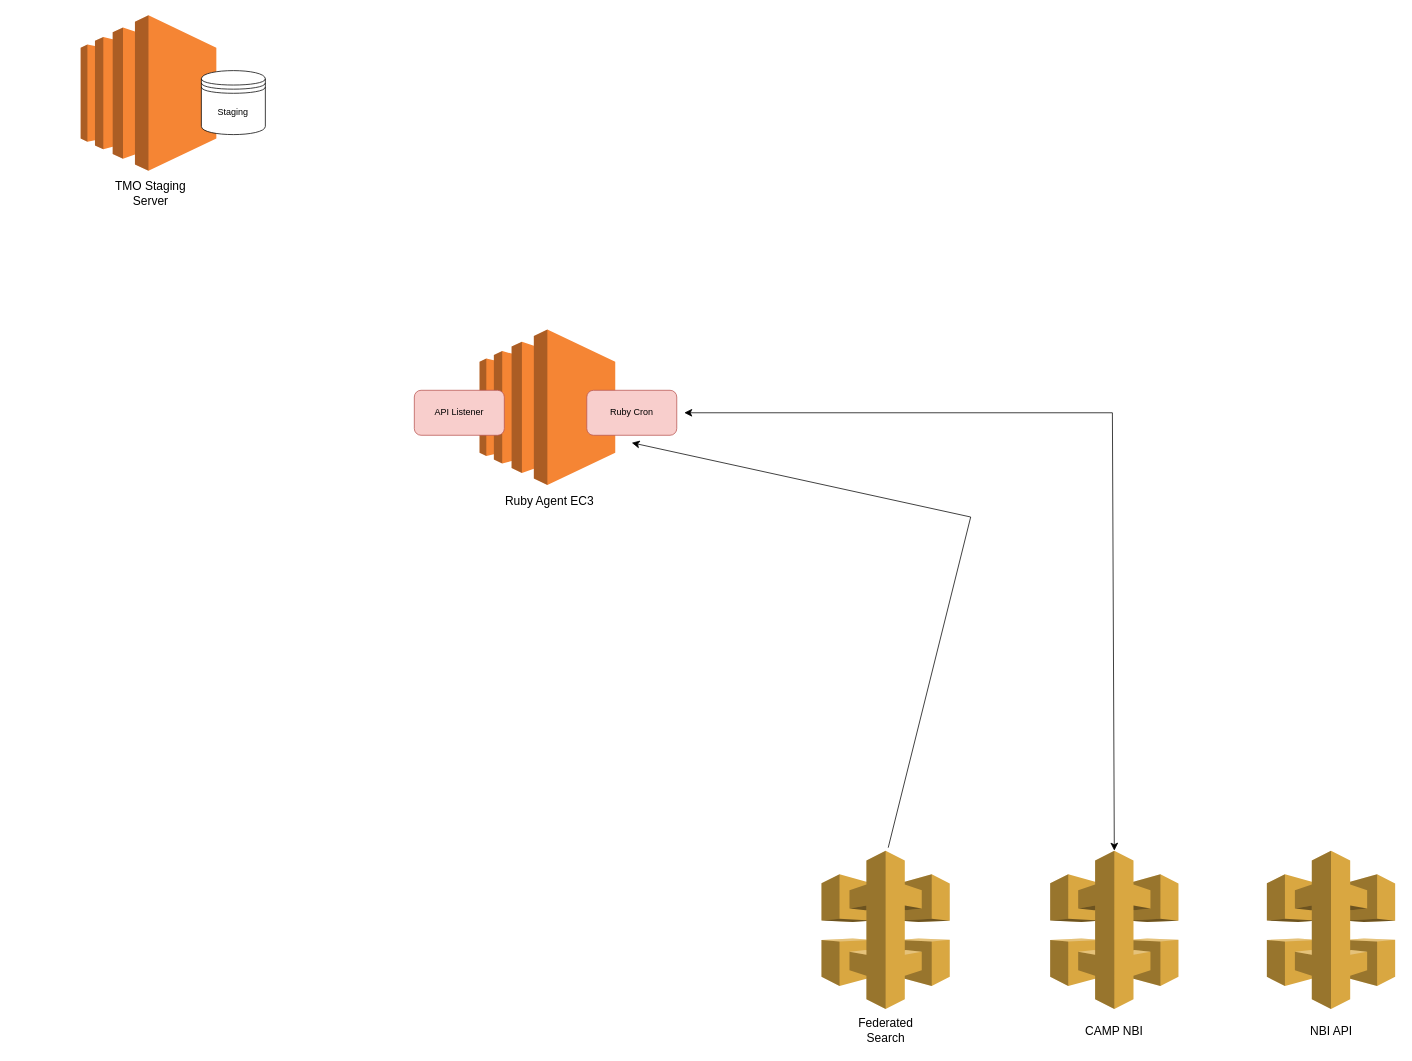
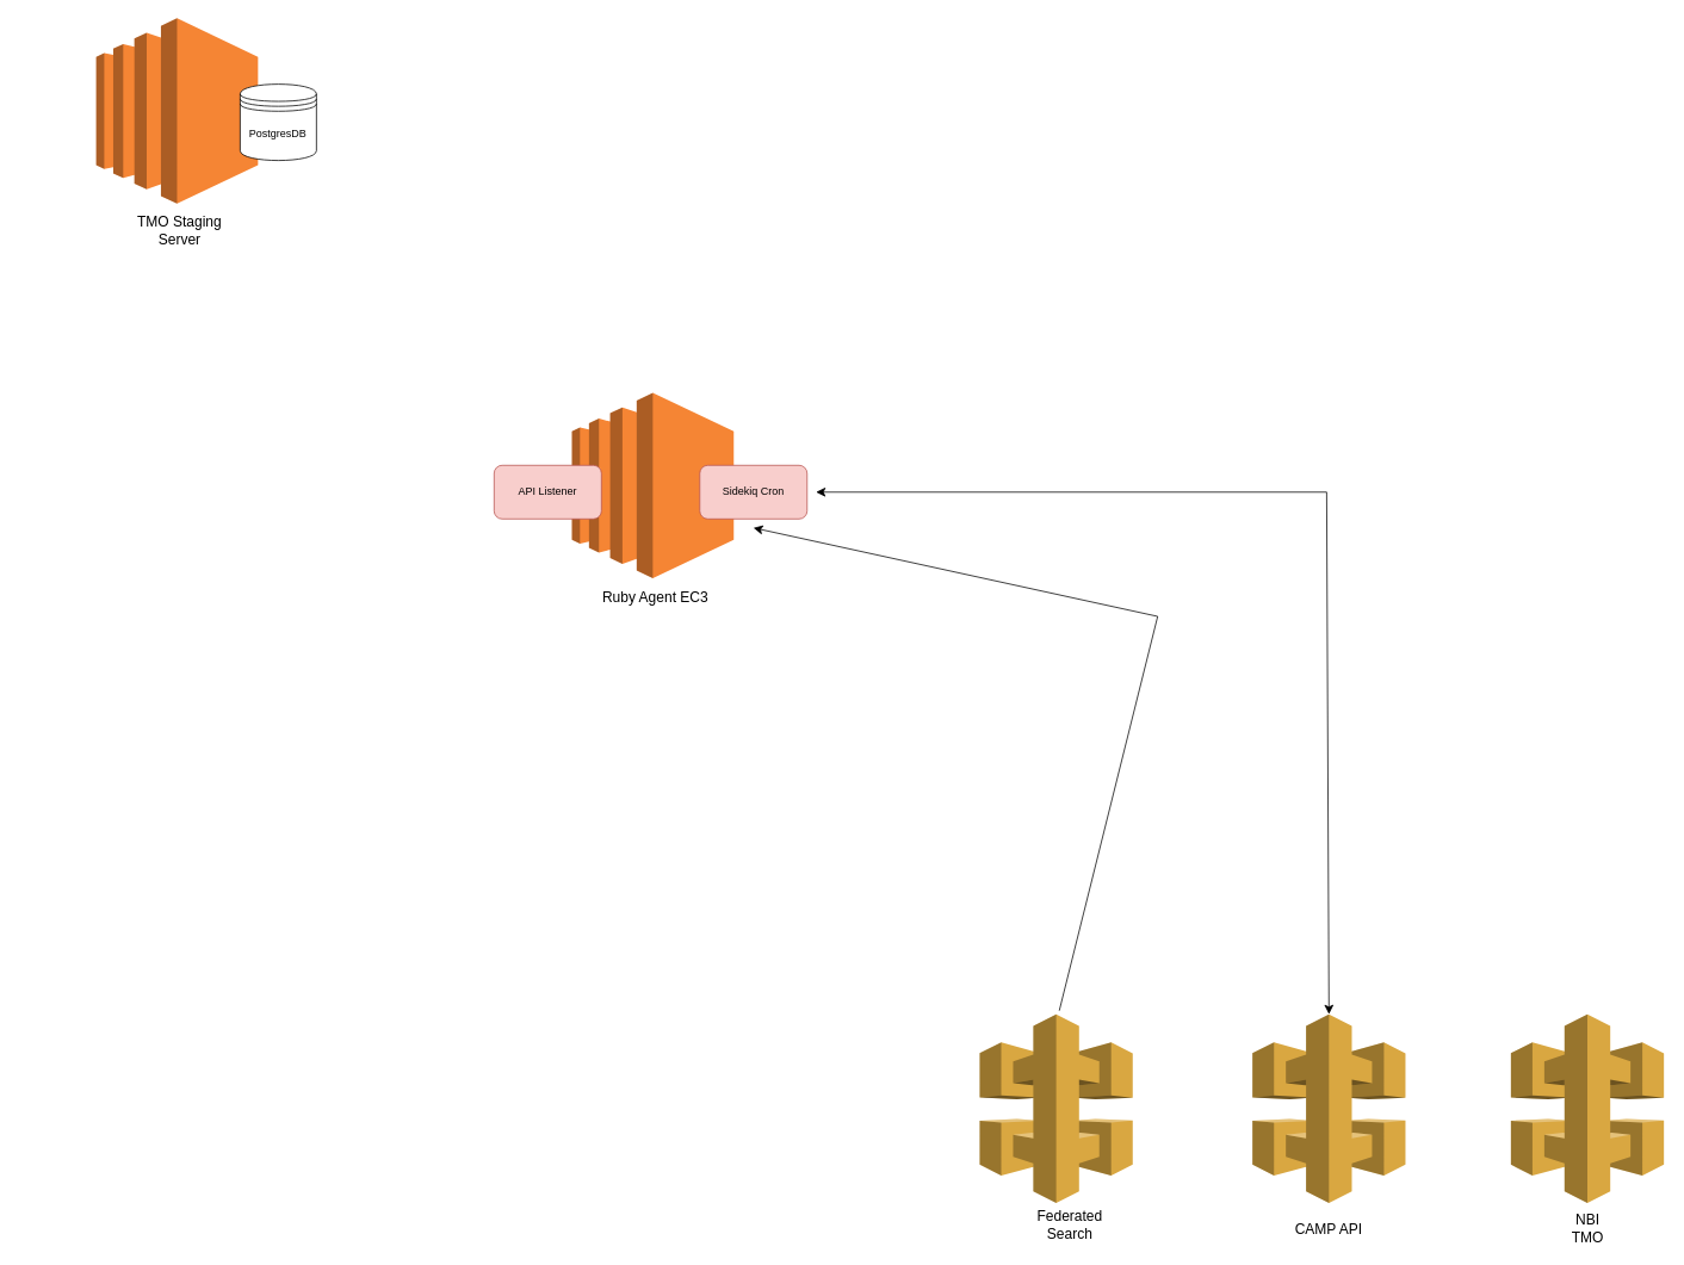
- <mxCell id="12" value="Staging" style="shape=datastore;whiteSpace=wrap;html=1;" parent="8" vertex="1"><mxGeometry x="248" y="73.67" width="85.33" height="85.33" as="geometry" /></mxCell>
+ <mxCell id="12" value="PostgresDB" style="shape=datastore;whiteSpace=wrap;html=1;" parent="8" vertex="1"><mxGeometry x="248" y="73.67" width="85.33" height="85.33" as="geometry" /></mxCell>
- <mxCell id="6" value="Ruby Cron" style="rounded=1;whiteSpace=wrap;html=1;perimeterSpacing=10;fillColor=#f8cecc;strokeColor=#b85450;" parent="2" vertex="1"><mxGeometry x="230" y="81" width="120" height="60" as="geometry" /></mxCell>
+ <mxCell id="6" value="Sidekiq Cron" style="rounded=1;whiteSpace=wrap;html=1;perimeterSpacing=10;fillColor=#f8cecc;strokeColor=#b85450;" parent="2" vertex="1"><mxGeometry x="230" y="81" width="120" height="60" as="geometry" /></mxCell>
- <mxCell id="16" value="Federated Search" style="text;strokeColor=none;fillColor=none;html=1;align=center;verticalAlign=middle;whiteSpace=wrap;rounded=0;fontSize=16;" parent="14" vertex="1"><mxGeometry x="55.55" y="224.467" width="60.0" height="30.471" as="geometry" /></mxCell>
+ <mxCell id="16" value="Federated Search" style="text;strokeColor=none;fillColor=none;html=1;align=center;verticalAlign=middle;whiteSpace=wrap;rounded=0;fontSize=16;" parent="14" vertex="1"><mxGeometry x="70.55" y="219.467" width="60.0" height="30.471" as="geometry" /></mxCell>
- <mxCell id="19" value="CAMP NBI" style="text;strokeColor=none;fillColor=none;html=1;align=center;verticalAlign=middle;whiteSpace=wrap;rounded=0;fontSize=16;" parent="17" vertex="1"><mxGeometry x="39.82" y="220.404" width="91.45" height="38.596" as="geometry" /></mxCell>
+ <mxCell id="19" value="CAMP API" style="text;strokeColor=none;fillColor=none;html=1;align=center;verticalAlign=middle;whiteSpace=wrap;rounded=0;fontSize=16;" parent="17" vertex="1"><mxGeometry x="39.82" y="220.404" width="91.45" height="38.596" as="geometry" /></mxCell>
- <mxCell id="22" value="NBI API" style="text;strokeColor=none;fillColor=none;html=1;align=center;verticalAlign=middle;whiteSpace=wrap;rounded=0;fontSize=16;" parent="20" vertex="1"><mxGeometry x="55.55" y="220.404" width="60.0" height="38.596" as="geometry" /></mxCell>
+ <mxCell id="22" value="NBI TMO" style="text;strokeColor=none;fillColor=none;html=1;align=center;verticalAlign=middle;whiteSpace=wrap;rounded=0;fontSize=16;" parent="20" vertex="1"><mxGeometry x="55.55" y="220.404" width="60.0" height="38.596" as="geometry" /></mxCell>
